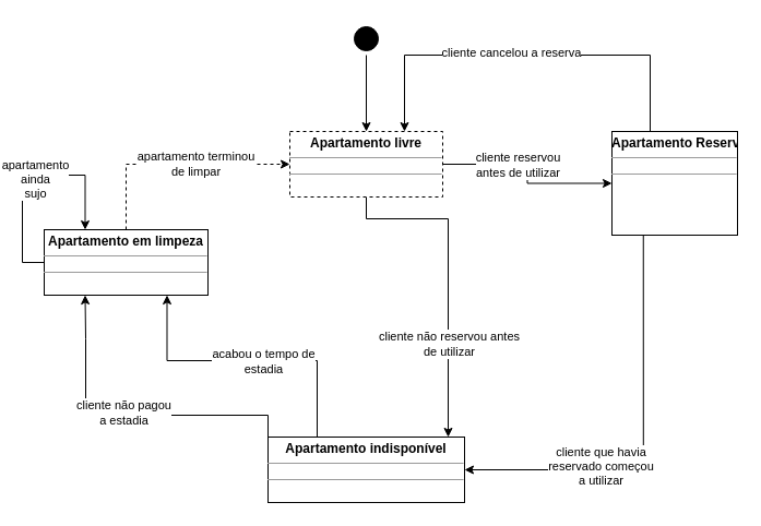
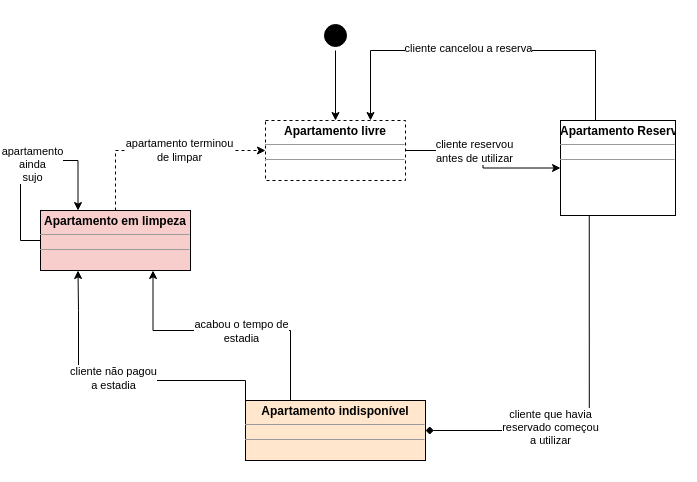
- <mxCell id="21" value="&lt;p style=&quot;margin: 0px ; margin-top: 4px ; text-align: center&quot;&gt;&lt;b&gt;Apartamento em limpeza&lt;/b&gt;&lt;/p&gt;&lt;hr size=&quot;1&quot;&gt;&lt;div style=&quot;height: 2px&quot;&gt;&lt;/div&gt;&lt;hr size=&quot;1&quot;&gt;&lt;div style=&quot;height: 2px&quot;&gt;&lt;/div&gt;" style="verticalAlign=top;align=left;overflow=fill;fontSize=12;fontFamily=Helvetica;html=1;strokeColor=#000000;" vertex="1" parent="1"><mxGeometry x="40" y="210" width="150" height="60" as="geometry" /></mxCell>
+ <mxCell id="21" value="&lt;p style=&quot;margin: 0px ; margin-top: 4px ; text-align: center&quot;&gt;&lt;b&gt;Apartamento em limpeza&lt;/b&gt;&lt;/p&gt;&lt;hr size=&quot;1&quot;&gt;&lt;div style=&quot;height: 2px&quot;&gt;&lt;/div&gt;&lt;hr size=&quot;1&quot;&gt;&lt;div style=&quot;height: 2px&quot;&gt;&lt;/div&gt;" style="verticalAlign=top;align=left;overflow=fill;fontSize=12;fontFamily=Helvetica;html=1;strokeColor=#000000;fillColor=#f8cecc;" vertex="1" parent="1"><mxGeometry x="40" y="210" width="150" height="60" as="geometry" /></mxCell>
- <mxCell id="6" style="edgeStyle=orthogonalEdgeStyle;rounded=0;orthogonalLoop=1;jettySize=auto;html=1;exitX=0.5;exitY=1;exitDx=0;exitDy=0;strokeColor=#000000;" edge="1" parent="1" source="8" target="18"><mxGeometry relative="1" as="geometry"><Array as="points"><mxPoint x="335" y="200" /><mxPoint x="410" y="200" /></Array></mxGeometry></mxCell>
- <mxCell id="7" value="cliente não reservou antes&lt;br&gt;de utilizar" style="edgeLabel;html=1;align=center;verticalAlign=middle;resizable=0;points=[];" vertex="1" connectable="0" parent="6"><mxGeometry x="0.291" relative="1" as="geometry"><mxPoint y="19" as="offset" /></mxGeometry></mxCell>
- <mxCell id="18" value="&lt;p style=&quot;margin: 0px ; margin-top: 4px ; text-align: center&quot;&gt;&lt;b&gt;Apartamento indisponível&lt;/b&gt;&lt;/p&gt;&lt;hr size=&quot;1&quot;&gt;&lt;div style=&quot;height: 2px&quot;&gt;&lt;/div&gt;&lt;hr size=&quot;1&quot;&gt;&lt;div style=&quot;height: 2px&quot;&gt;&lt;/div&gt;" style="verticalAlign=top;align=left;overflow=fill;fontSize=12;fontFamily=Helvetica;html=1;strokeColor=#000000;" vertex="1" parent="1"><mxGeometry x="245" y="400" width="180" height="60" as="geometry" /></mxCell>
+ <mxCell id="18" value="&lt;p style=&quot;margin: 0px ; margin-top: 4px ; text-align: center&quot;&gt;&lt;b&gt;Apartamento indisponível&lt;/b&gt;&lt;/p&gt;&lt;hr size=&quot;1&quot;&gt;&lt;div style=&quot;height: 2px&quot;&gt;&lt;/div&gt;&lt;hr size=&quot;1&quot;&gt;&lt;div style=&quot;height: 2px&quot;&gt;&lt;/div&gt;" style="verticalAlign=top;align=left;overflow=fill;fontSize=12;fontFamily=Helvetica;html=1;strokeColor=#000000;fillColor=#ffe6cc;" vertex="1" parent="1"><mxGeometry x="245" y="400" width="180" height="60" as="geometry" /></mxCell>
- <mxCell id="11" style="edgeStyle=orthogonalEdgeStyle;rounded=0;orthogonalLoop=1;jettySize=auto;html=1;exitX=0.25;exitY=1;exitDx=0;exitDy=0;entryX=1;entryY=0.5;entryDx=0;entryDy=0;strokeColor=#000000;" edge="1" parent="1" source="13" target="18"><mxGeometry relative="1" as="geometry" /></mxCell>
+ <mxCell id="11" style="edgeStyle=orthogonalEdgeStyle;rounded=0;orthogonalLoop=1;jettySize=auto;html=1;exitX=0.25;exitY=1;exitDx=0;exitDy=0;entryX=1;entryY=0.5;entryDx=0;entryDy=0;strokeColor=#000000;endArrow=diamond;" edge="1" parent="1" source="13" target="18"><mxGeometry relative="1" as="geometry" /></mxCell>
